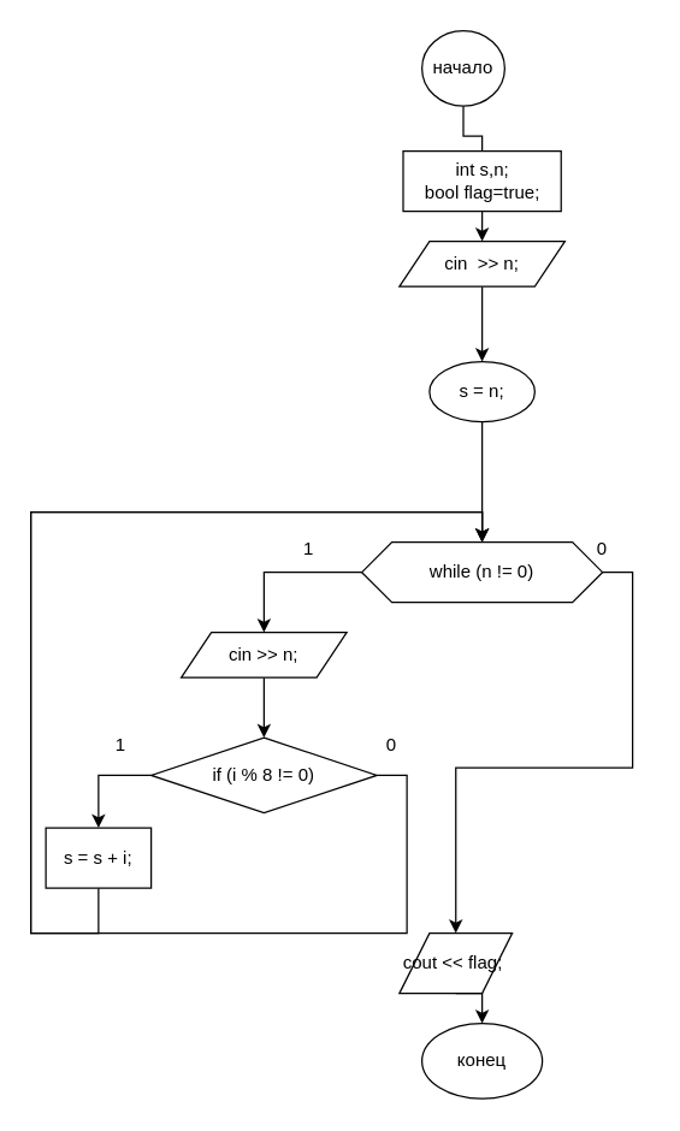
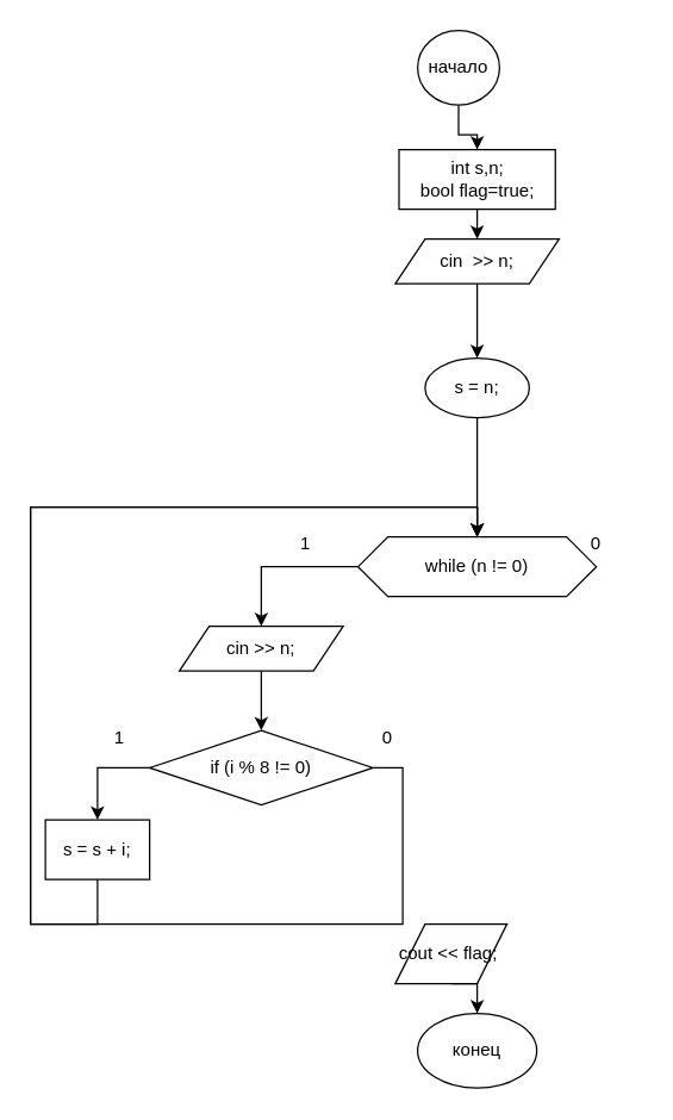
- <mxCell id="2" style="edgeStyle=orthogonalEdgeStyle;rounded=0;orthogonalLoop=1;jettySize=auto;html=1;exitX=0.5;exitY=1;exitDx=0;exitDy=0;endArrow=none;" parent="1" source="3" target="5" edge="1"><mxGeometry relative="1" as="geometry" /></mxCell>
+ <mxCell id="2" style="edgeStyle=orthogonalEdgeStyle;rounded=0;orthogonalLoop=1;jettySize=auto;html=1;exitX=0.5;exitY=1;exitDx=0;exitDy=0;" parent="1" source="3" target="5" edge="1"><mxGeometry relative="1" as="geometry" /></mxCell>
- <mxCell id="10" style="edgeStyle=orthogonalEdgeStyle;rounded=0;orthogonalLoop=1;jettySize=auto;html=1;exitX=1;exitY=0.5;exitDx=0;exitDy=0;entryX=0.5;entryY=0;entryDx=0;entryDy=0;" parent="1" source="12" target="14" edge="1"><mxGeometry relative="1" as="geometry" /></mxCell>
